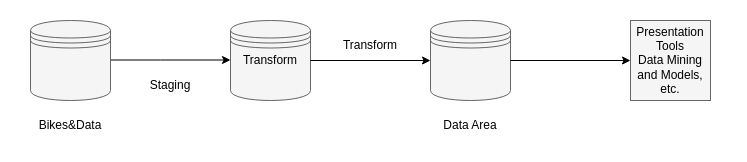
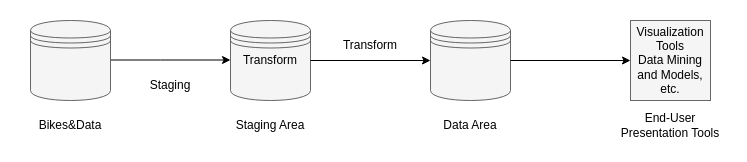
- <mxCell id="15" value="Presentation Tools &lt;br&gt;Data Mining and Models, etc." style="text;html=1;strokeColor=none;fillColor=none;align=center;verticalAlign=middle;whiteSpace=wrap;rounded=0;" parent="1" vertex="1"><mxGeometry x="630" y="20" width="80" height="80" as="geometry" /></mxCell>
+ <mxCell id="15" value="Visualization Tools &lt;br&gt;Data Mining and Models, etc." style="text;html=1;strokeColor=none;fillColor=none;align=center;verticalAlign=middle;whiteSpace=wrap;rounded=0;" parent="1" vertex="1"><mxGeometry x="630" y="20" width="80" height="80" as="geometry" /></mxCell>
+ <mxCell id="7" value="Staging Area" style="text;html=1;strokeColor=none;fillColor=none;align=center;verticalAlign=middle;whiteSpace=wrap;rounded=0;" parent="1" vertex="1"><mxGeometry x="230" y="110" width="80" height="30" as="geometry" /></mxCell>
+ <mxCell id="14" value="End-User Presentation Tools" style="text;html=1;strokeColor=none;fillColor=none;align=center;verticalAlign=middle;whiteSpace=wrap;rounded=0;" parent="1" vertex="1"><mxGeometry x="615" y="110" width="110" height="30" as="geometry" /></mxCell>
